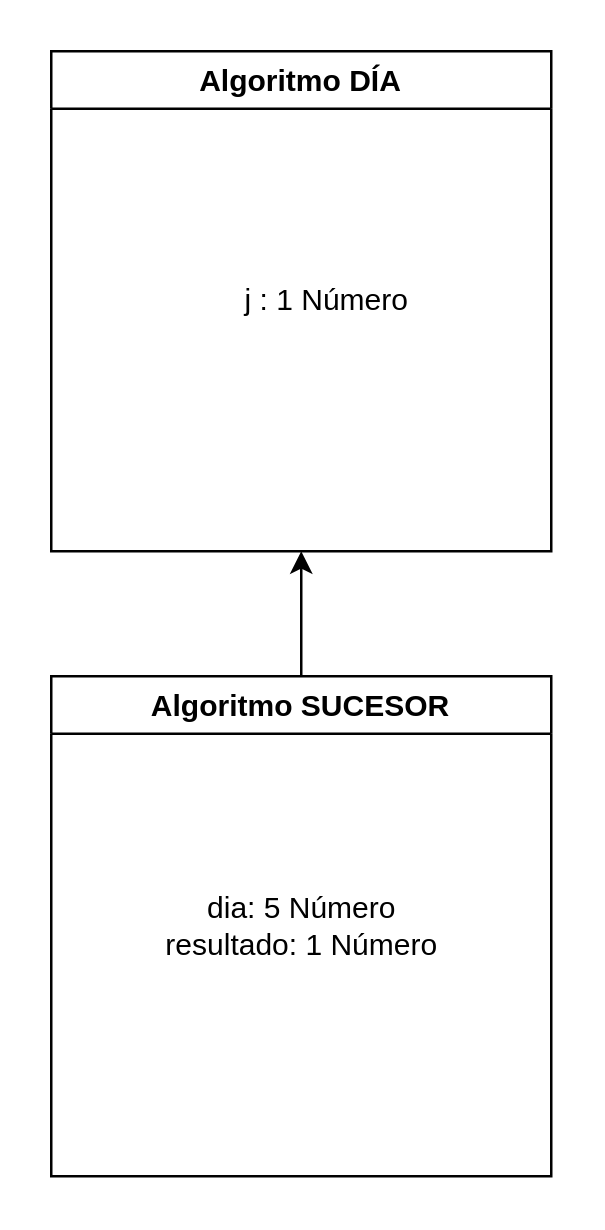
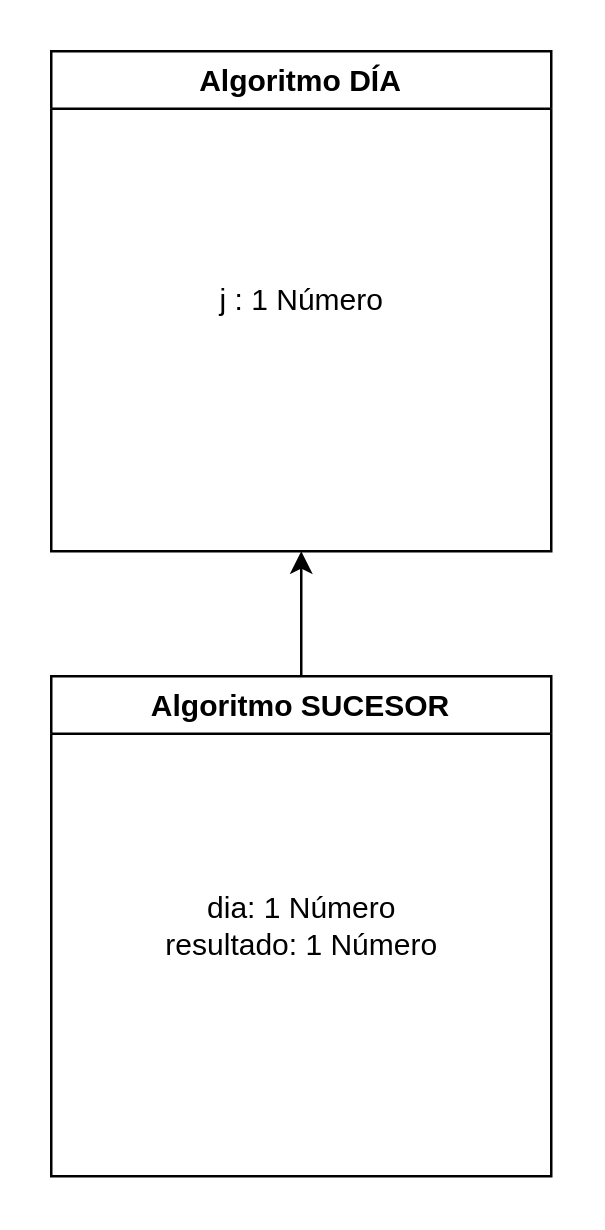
- <mxCell id="6" value="j : 1 Número" style="text;html=1;align=center;verticalAlign=middle;resizable=0;points=[];autosize=1;strokeColor=none;fillColor=none;" vertex="1" parent="5"><mxGeometry x="70" y="90" width="80" height="20" as="geometry" /></mxCell>
+ <mxCell id="6" value="j : 1 Número" style="text;html=1;align=center;verticalAlign=middle;resizable=0;points=[];autosize=1;strokeColor=none;fillColor=none;" vertex="1" parent="5"><mxGeometry x="60" y="90" width="80" height="20" as="geometry" /></mxCell>
- <mxCell id="4" value="dia: 5 Número&lt;br&gt;resultado: 1 Número" style="text;html=1;align=center;verticalAlign=middle;resizable=0;points=[];autosize=1;strokeColor=none;fillColor=none;" vertex="1" parent="3"><mxGeometry x="40" y="85" width="120" height="30" as="geometry" /></mxCell>
+ <mxCell id="4" value="dia: 1 Número&lt;br&gt;resultado: 1 Número" style="text;html=1;align=center;verticalAlign=middle;resizable=0;points=[];autosize=1;strokeColor=none;fillColor=none;" vertex="1" parent="3"><mxGeometry x="40" y="85" width="120" height="30" as="geometry" /></mxCell>
